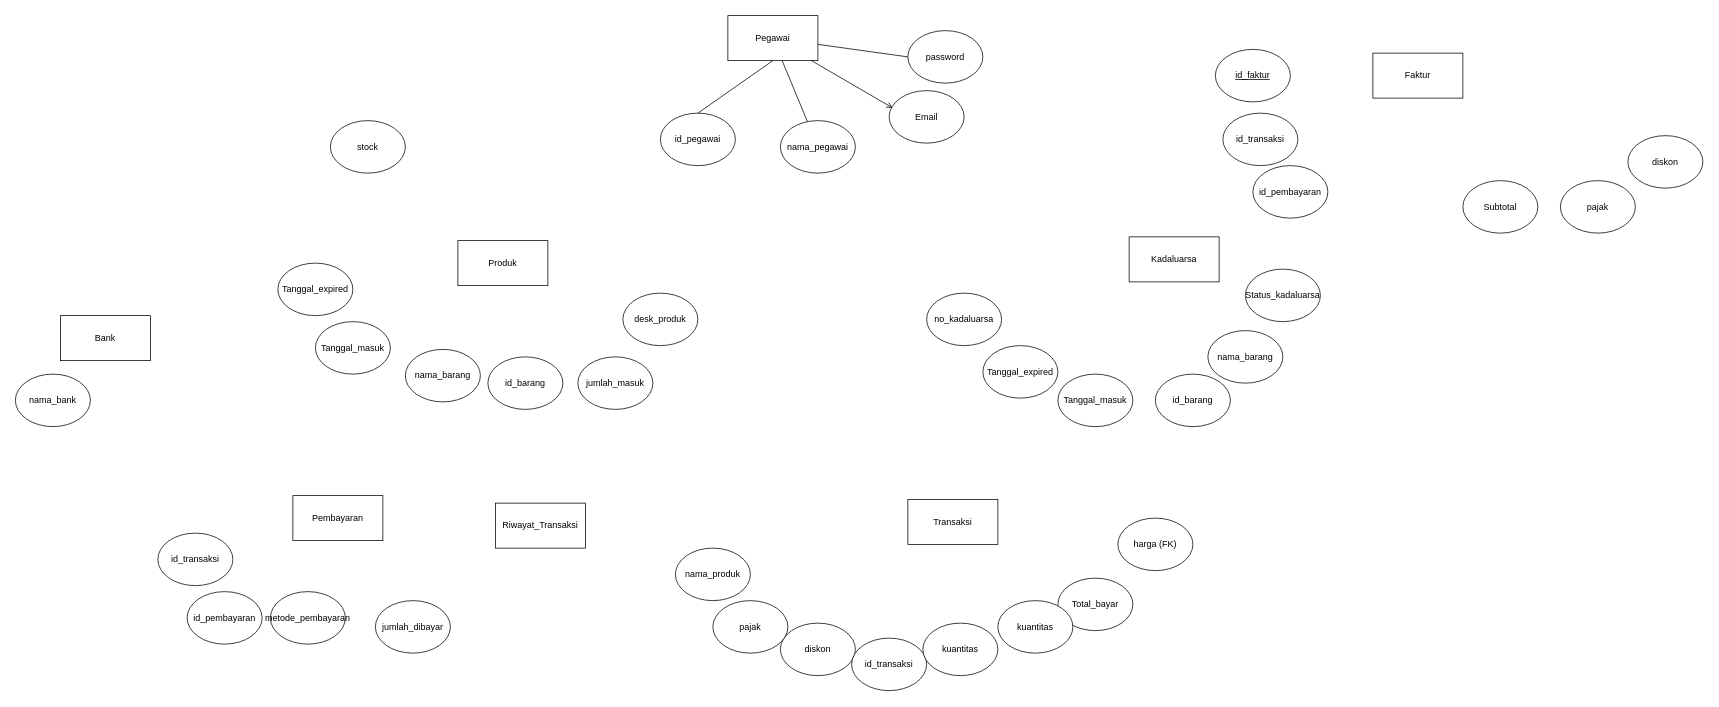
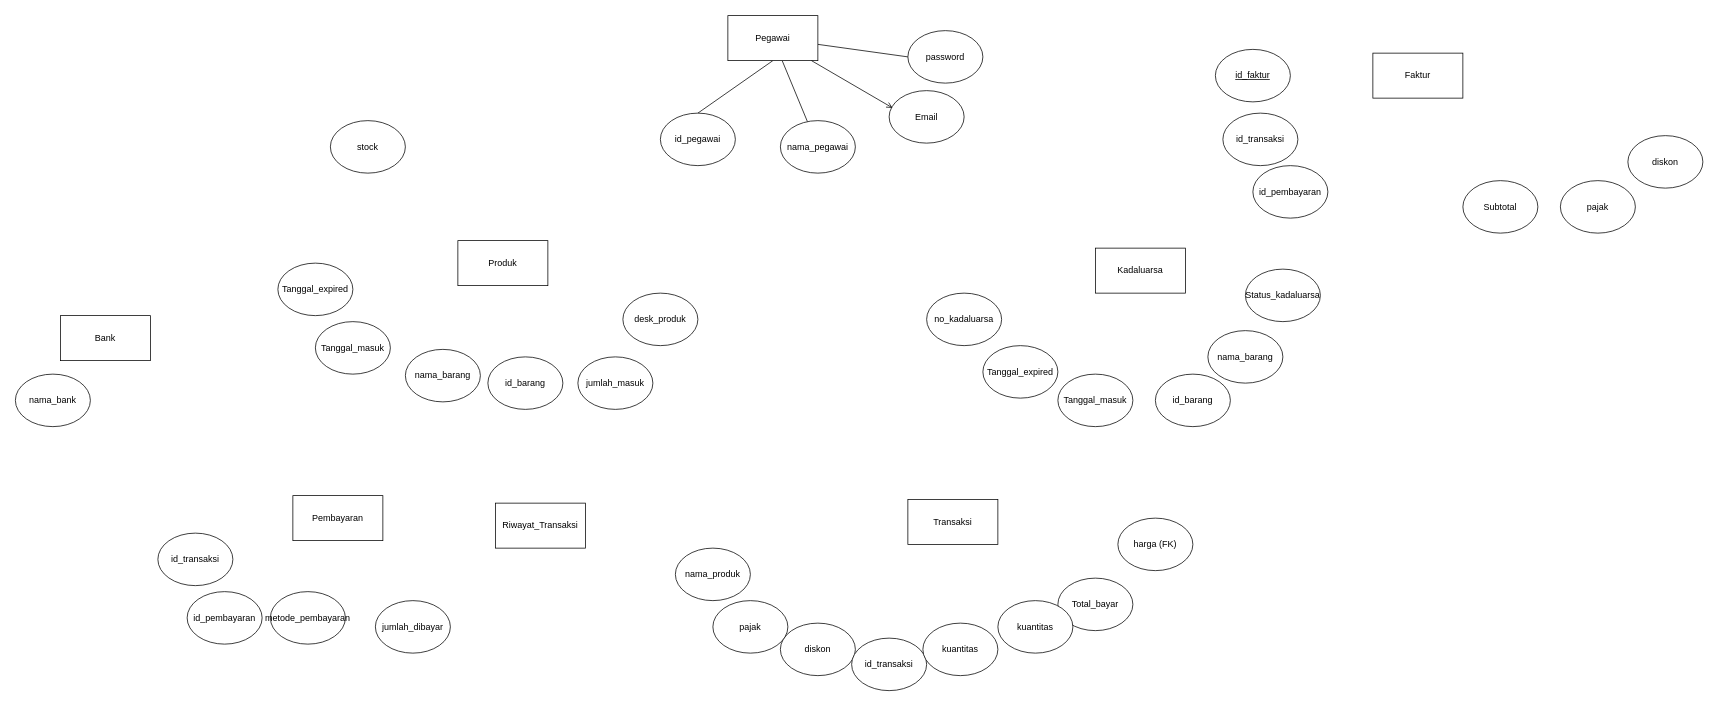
- <mxCell id="6" value="Kadaluarsa" style="rounded=0;whiteSpace=wrap;html=1;" vertex="1" parent="1"><mxGeometry x="1505" y="315" width="120" height="60" as="geometry" /></mxCell>
+ <mxCell id="6" value="Kadaluarsa" style="rounded=0;whiteSpace=wrap;html=1;" vertex="1" parent="1"><mxGeometry x="1460" y="330" width="120" height="60" as="geometry" /></mxCell>
